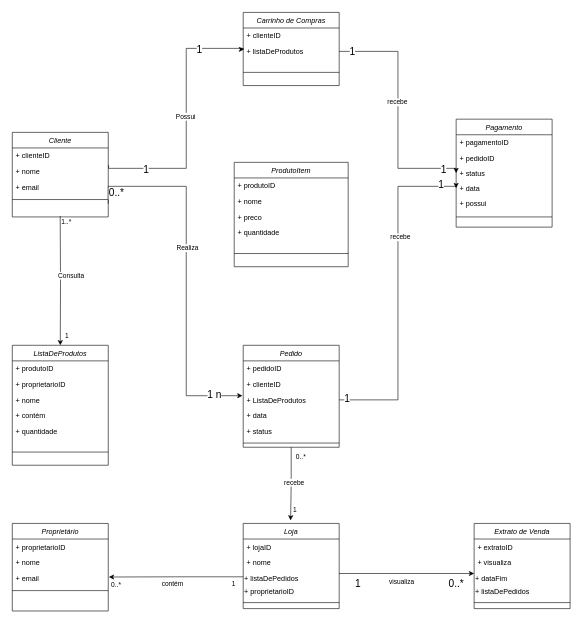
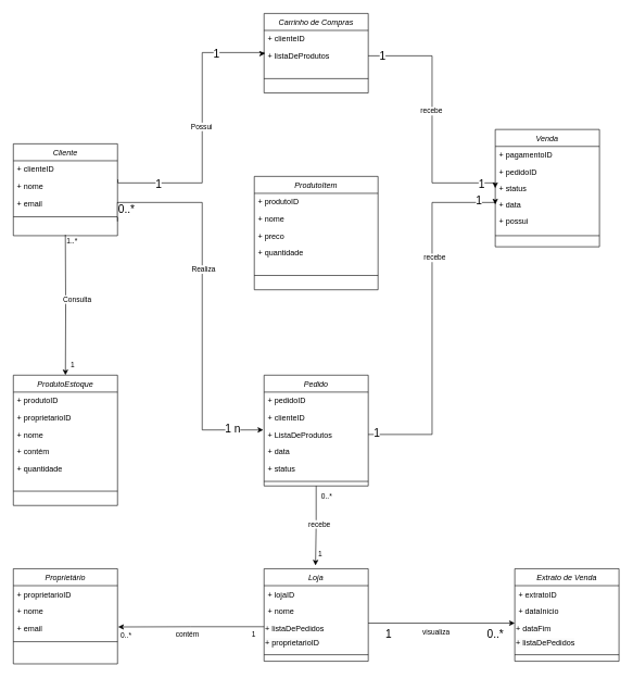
- <mxCell id="25" value="Pagamento" style="swimlane;fontStyle=2;align=center;verticalAlign=top;childLayout=stackLayout;horizontal=1;startSize=26;horizontalStack=0;resizeParent=1;resizeLast=0;collapsible=1;marginBottom=0;rounded=0;shadow=0;strokeWidth=1;" parent="1" vertex="1"><mxGeometry x="760" y="198" width="160" height="180" as="geometry"><mxRectangle x="230" y="140" width="160" height="26" as="alternateBounds" /></mxGeometry></mxCell>
+ <mxCell id="25" value="Venda" style="swimlane;fontStyle=2;align=center;verticalAlign=top;childLayout=stackLayout;horizontal=1;startSize=26;horizontalStack=0;resizeParent=1;resizeLast=0;collapsible=1;marginBottom=0;rounded=0;shadow=0;strokeWidth=1;" parent="1" vertex="1"><mxGeometry x="760" y="198" width="160" height="180" as="geometry"><mxRectangle x="230" y="140" width="160" height="26" as="alternateBounds" /></mxGeometry></mxCell>
- <mxCell id="7" value="ListaDeProdutos" style="swimlane;fontStyle=2;align=center;verticalAlign=top;childLayout=stackLayout;horizontal=1;startSize=26;horizontalStack=0;resizeParent=1;resizeLast=0;collapsible=1;marginBottom=0;rounded=0;shadow=0;strokeWidth=1;" parent="1" vertex="1"><mxGeometry x="20" y="575" width="160" height="200" as="geometry"><mxRectangle x="230" y="140" width="160" height="26" as="alternateBounds" /></mxGeometry></mxCell>
+ <mxCell id="7" value="ProdutoEstoque" style="swimlane;fontStyle=2;align=center;verticalAlign=top;childLayout=stackLayout;horizontal=1;startSize=26;horizontalStack=0;resizeParent=1;resizeLast=0;collapsible=1;marginBottom=0;rounded=0;shadow=0;strokeWidth=1;" parent="1" vertex="1"><mxGeometry x="20" y="575" width="160" height="200" as="geometry"><mxRectangle x="230" y="140" width="160" height="26" as="alternateBounds" /></mxGeometry></mxCell>
- <mxCell id="60" value="+ visualiza" style="text;align=left;verticalAlign=top;spacingLeft=4;spacingRight=4;overflow=hidden;rotatable=0;points=[[0,0.5],[1,0.5]];portConstraint=eastwest;" parent="58" vertex="1"><mxGeometry y="52" width="160" height="26" as="geometry" /></mxCell>
+ <mxCell id="60" value="+ dataInicio" style="text;align=left;verticalAlign=top;spacingLeft=4;spacingRight=4;overflow=hidden;rotatable=0;points=[[0,0.5],[1,0.5]];portConstraint=eastwest;" parent="58" vertex="1"><mxGeometry y="52" width="160" height="26" as="geometry" /></mxCell>
